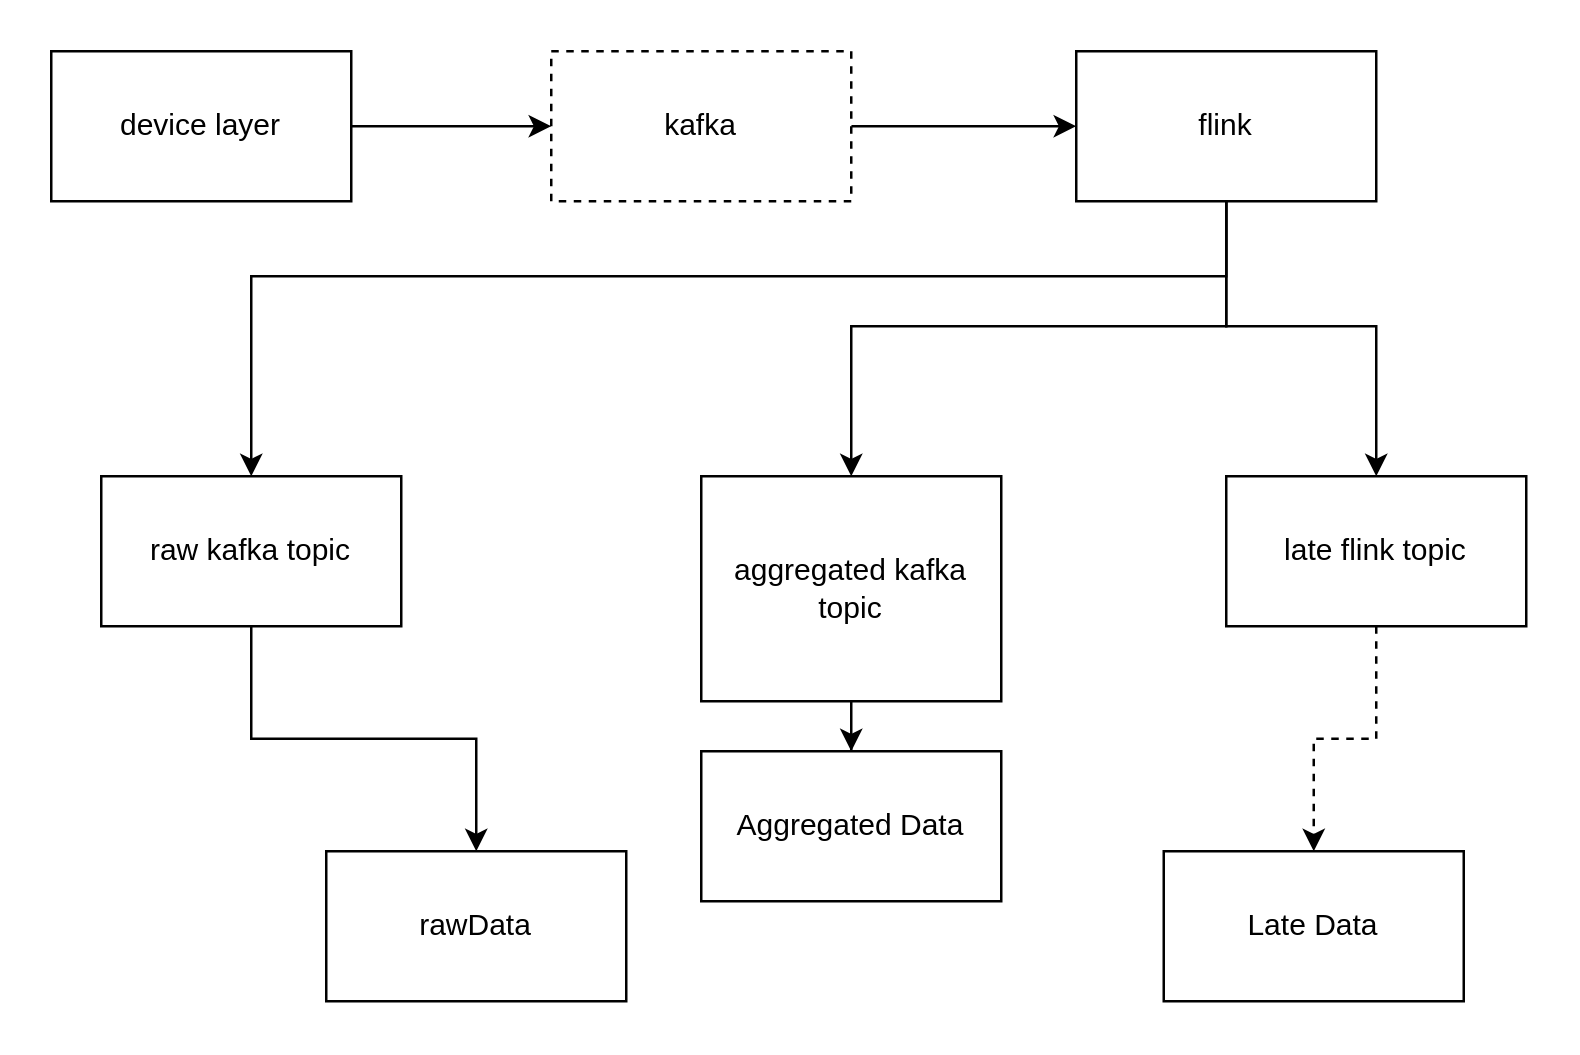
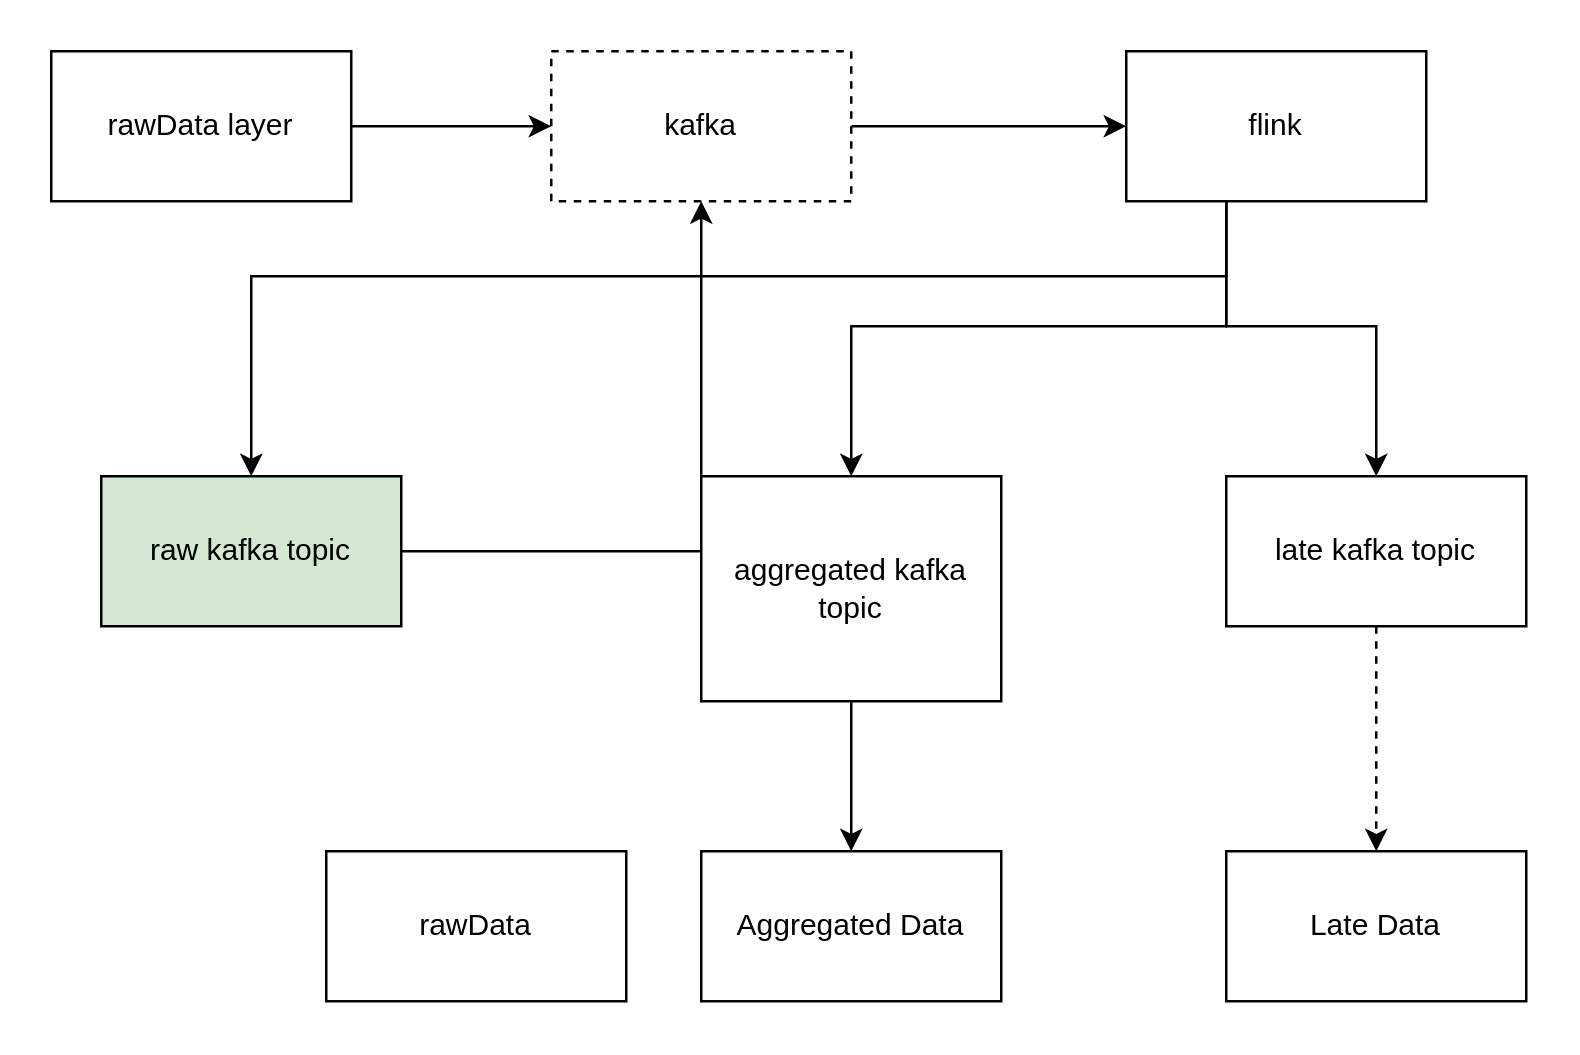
- <mxCell id="3" value="device layer" style="rounded=0;whiteSpace=wrap;html=1;" vertex="1" parent="1"><mxGeometry x="20" y="20" width="120" height="60" as="geometry" /></mxCell>
+ <mxCell id="3" value="rawData layer" style="rounded=0;whiteSpace=wrap;html=1;" vertex="1" parent="1"><mxGeometry x="20" y="20" width="120" height="60" as="geometry" /></mxCell>
- <mxCell id="7" value="flink" style="rounded=0;whiteSpace=wrap;html=1;" vertex="1" parent="1"><mxGeometry x="430" y="20" width="120" height="60" as="geometry" /></mxCell>
+ <mxCell id="7" value="flink" style="rounded=0;whiteSpace=wrap;html=1;" vertex="1" parent="1"><mxGeometry x="450" y="20" width="120" height="60" as="geometry" /></mxCell>
- <mxCell id="14" value="raw kafka topic" style="rounded=0;whiteSpace=wrap;html=1;" vertex="1" parent="1"><mxGeometry x="40" y="190" width="120" height="60" as="geometry" /></mxCell>
+ <mxCell id="14" value="raw kafka topic" style="rounded=0;whiteSpace=wrap;html=1;fillColor=#d5e8d4;" vertex="1" parent="1"><mxGeometry x="40" y="190" width="120" height="60" as="geometry" /></mxCell>
- <mxCell id="18" value="late flink topic" style="rounded=0;whiteSpace=wrap;html=1;" vertex="1" parent="1"><mxGeometry x="490" y="190" width="120" height="60" as="geometry" /></mxCell>
+ <mxCell id="18" value="late kafka topic" style="rounded=0;whiteSpace=wrap;html=1;" vertex="1" parent="1"><mxGeometry x="490" y="190" width="120" height="60" as="geometry" /></mxCell>
- <mxCell id="13" style="edgeStyle=orthogonalEdgeStyle;rounded=0;orthogonalLoop=1;jettySize=auto;html=1;" edge="1" parent="1" source="14" target="10"><mxGeometry relative="1" as="geometry" /></mxCell>
+ <mxCell id="13" style="edgeStyle=orthogonalEdgeStyle;rounded=0;orthogonalLoop=1;jettySize=auto;html=1;" edge="1" parent="1" source="14" target="9"><mxGeometry relative="1" as="geometry" /></mxCell>
- <mxCell id="11" value="Aggregated Data" style="rounded=0;whiteSpace=wrap;html=1;" vertex="1" parent="1"><mxGeometry x="280" y="300" width="120" height="60" as="geometry" /></mxCell>
+ <mxCell id="11" value="Aggregated Data" style="rounded=0;whiteSpace=wrap;html=1;" vertex="1" parent="1"><mxGeometry x="280" y="340" width="120" height="60" as="geometry" /></mxCell>
- <mxCell id="12" value="Late Data" style="rounded=0;whiteSpace=wrap;html=1;" vertex="1" parent="1"><mxGeometry x="465" y="340" width="120" height="60" as="geometry" /></mxCell>
+ <mxCell id="12" value="Late Data" style="rounded=0;whiteSpace=wrap;html=1;" vertex="1" parent="1"><mxGeometry x="490" y="340" width="120" height="60" as="geometry" /></mxCell>
